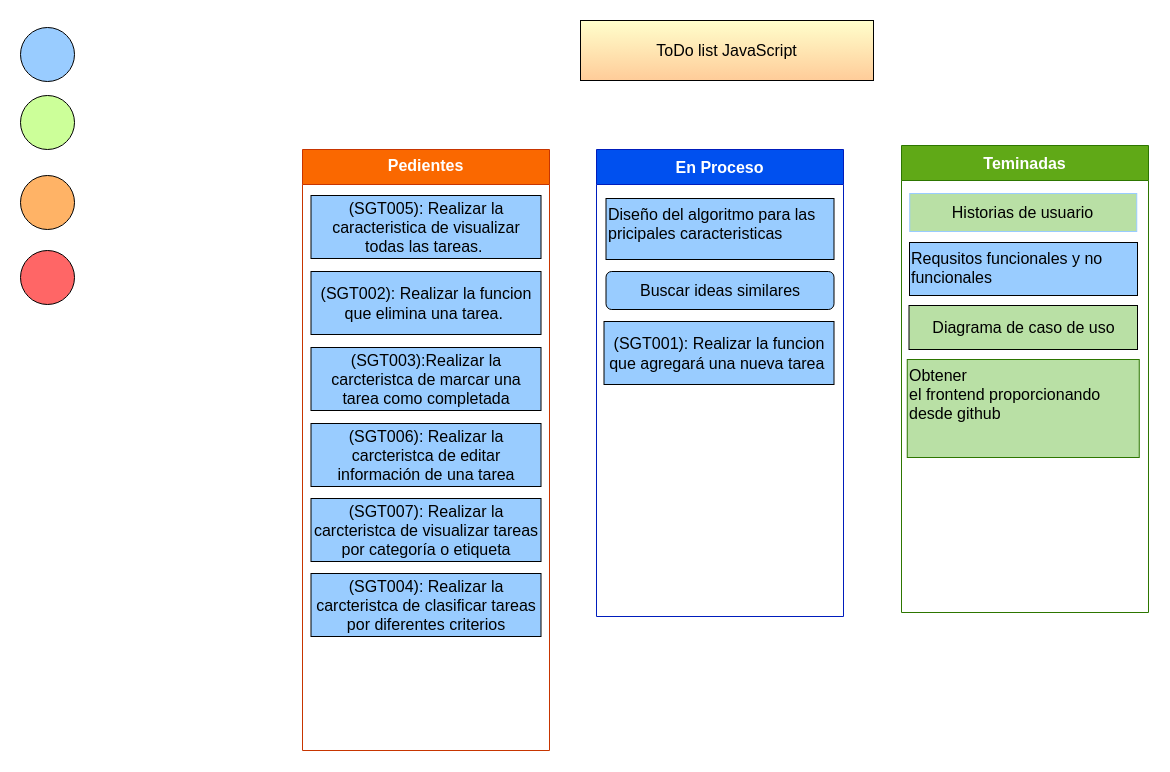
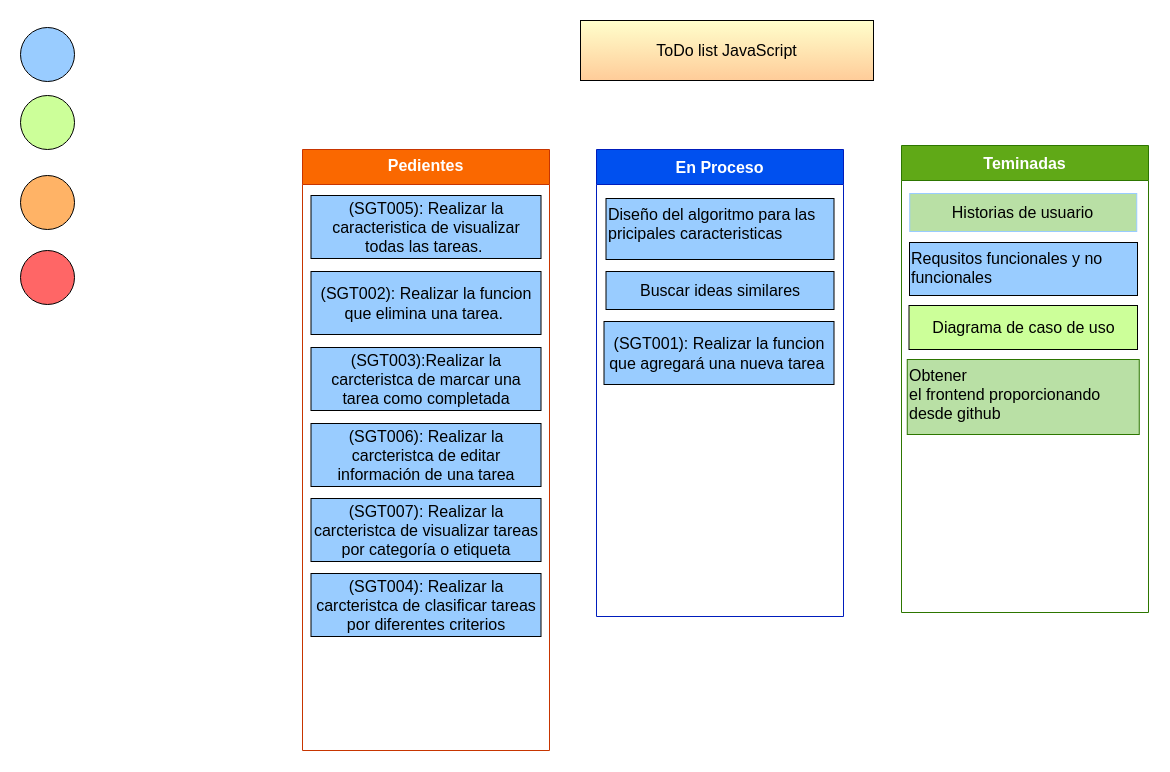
- <mxCell id="4" value="Buscar ideas similares" style="whiteSpace=wrap;html=1;labelBackgroundColor=none;fontSize=16;fontColor=#000000;fillColor=#99CCFF;align=center;verticalAlign=middle;rounded=1;" parent="2" vertex="1"><mxGeometry x="9.5" y="122" width="228" height="38" as="geometry" /></mxCell>
+ <mxCell id="4" value="Buscar ideas similares" style="rounded=0;whiteSpace=wrap;html=1;labelBackgroundColor=none;fontSize=16;fontColor=#000000;fillColor=#99CCFF;align=center;verticalAlign=middle;" parent="2" vertex="1"><mxGeometry x="9.5" y="122" width="228" height="38" as="geometry" /></mxCell>
- <mxCell id="15" value="&lt;font color=&quot;#000000&quot;&gt;Diagrama de caso de uso&lt;/font&gt;" style="rounded=0;whiteSpace=wrap;html=1;labelBackgroundColor=none;fontSize=16;fontColor=#FFFFFF;fillColor=#B9E0A5;verticalAlign=middle;align=center;" parent="13" vertex="1"><mxGeometry x="7.5" y="160" width="228.5" height="44" as="geometry" /></mxCell>
+ <mxCell id="15" value="&lt;font color=&quot;#000000&quot;&gt;Diagrama de caso de uso&lt;/font&gt;" style="rounded=0;whiteSpace=wrap;html=1;labelBackgroundColor=none;fontSize=16;fontColor=#FFFFFF;fillColor=#ccff99;verticalAlign=middle;align=center;" parent="13" vertex="1"><mxGeometry x="7.5" y="160" width="228.5" height="44" as="geometry" /></mxCell>
- <mxCell id="14" value="&lt;font color=&quot;#000000&quot;&gt;Obtener el&amp;nbsp;frontend&amp;nbsp;proporcionando desde github&lt;/font&gt;" style="rounded=0;whiteSpace=wrap;html=1;fontSize=16;align=left;verticalAlign=top;fillColor=#B9E0A5;fontColor=#ffffff;strokeColor=#2D7600;" parent="13" vertex="1"><mxGeometry x="5.75" y="214" width="232" height="98" as="geometry" /></mxCell>
+ <mxCell id="14" value="&lt;font color=&quot;#000000&quot;&gt;Obtener el&amp;nbsp;frontend&amp;nbsp;proporcionando desde github&lt;/font&gt;" style="rounded=0;whiteSpace=wrap;html=1;fontSize=16;align=left;verticalAlign=top;fillColor=#B9E0A5;fontColor=#ffffff;strokeColor=#2D7600;" parent="13" vertex="1"><mxGeometry x="5.75" y="214" width="232" height="75" as="geometry" /></mxCell>
